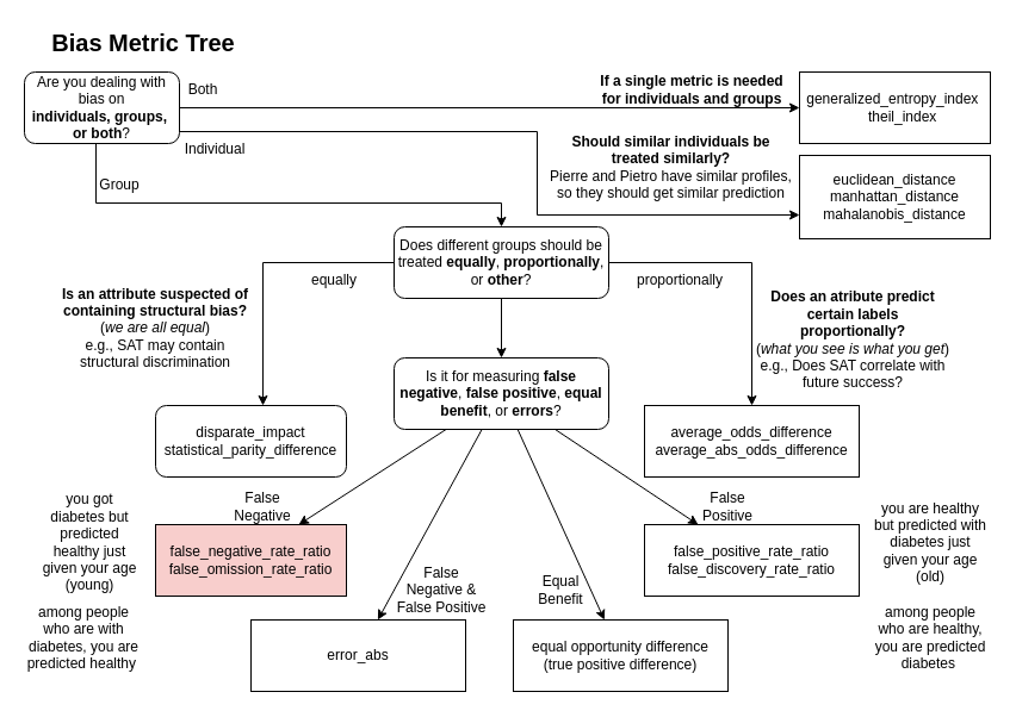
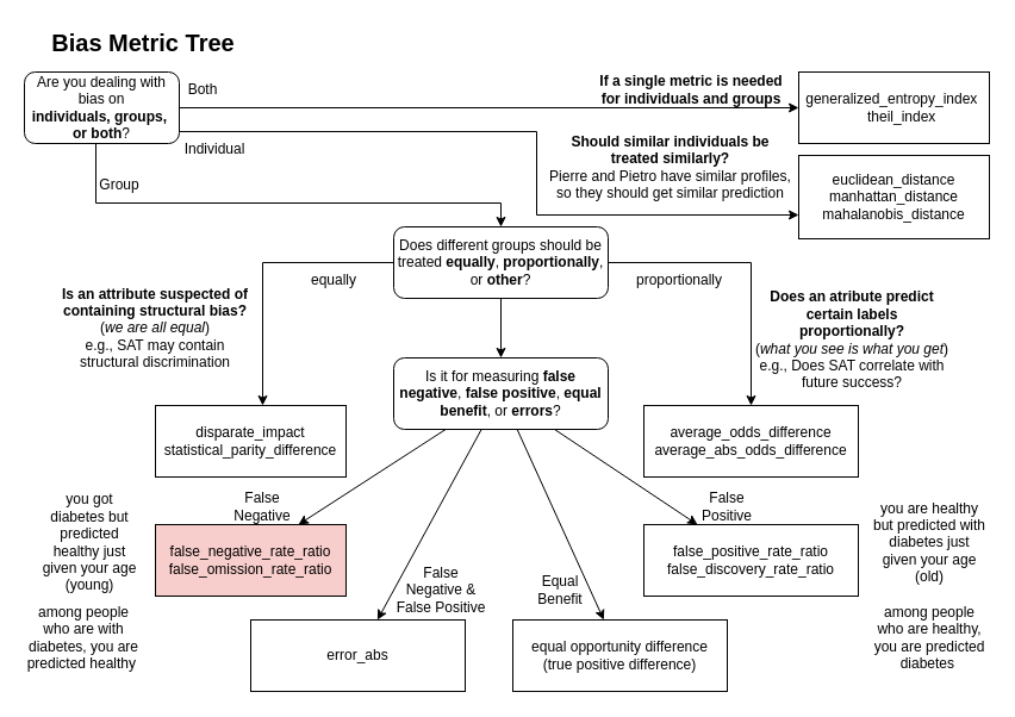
- <mxCell id="13" value="&lt;div&gt;disparate_impact&lt;/div&gt;&lt;div&gt;statistical_parity_difference&lt;/div&gt;" style="whiteSpace=wrap;html=1;rounded=1;" parent="1" vertex="1"><mxGeometry x="130" y="340" width="160" height="60" as="geometry" /></mxCell>
+ <mxCell id="13" value="&lt;div&gt;disparate_impact&lt;/div&gt;&lt;div&gt;statistical_parity_difference&lt;/div&gt;" style="rounded=0;whiteSpace=wrap;html=1;" parent="1" vertex="1"><mxGeometry x="130" y="340" width="160" height="60" as="geometry" /></mxCell>
